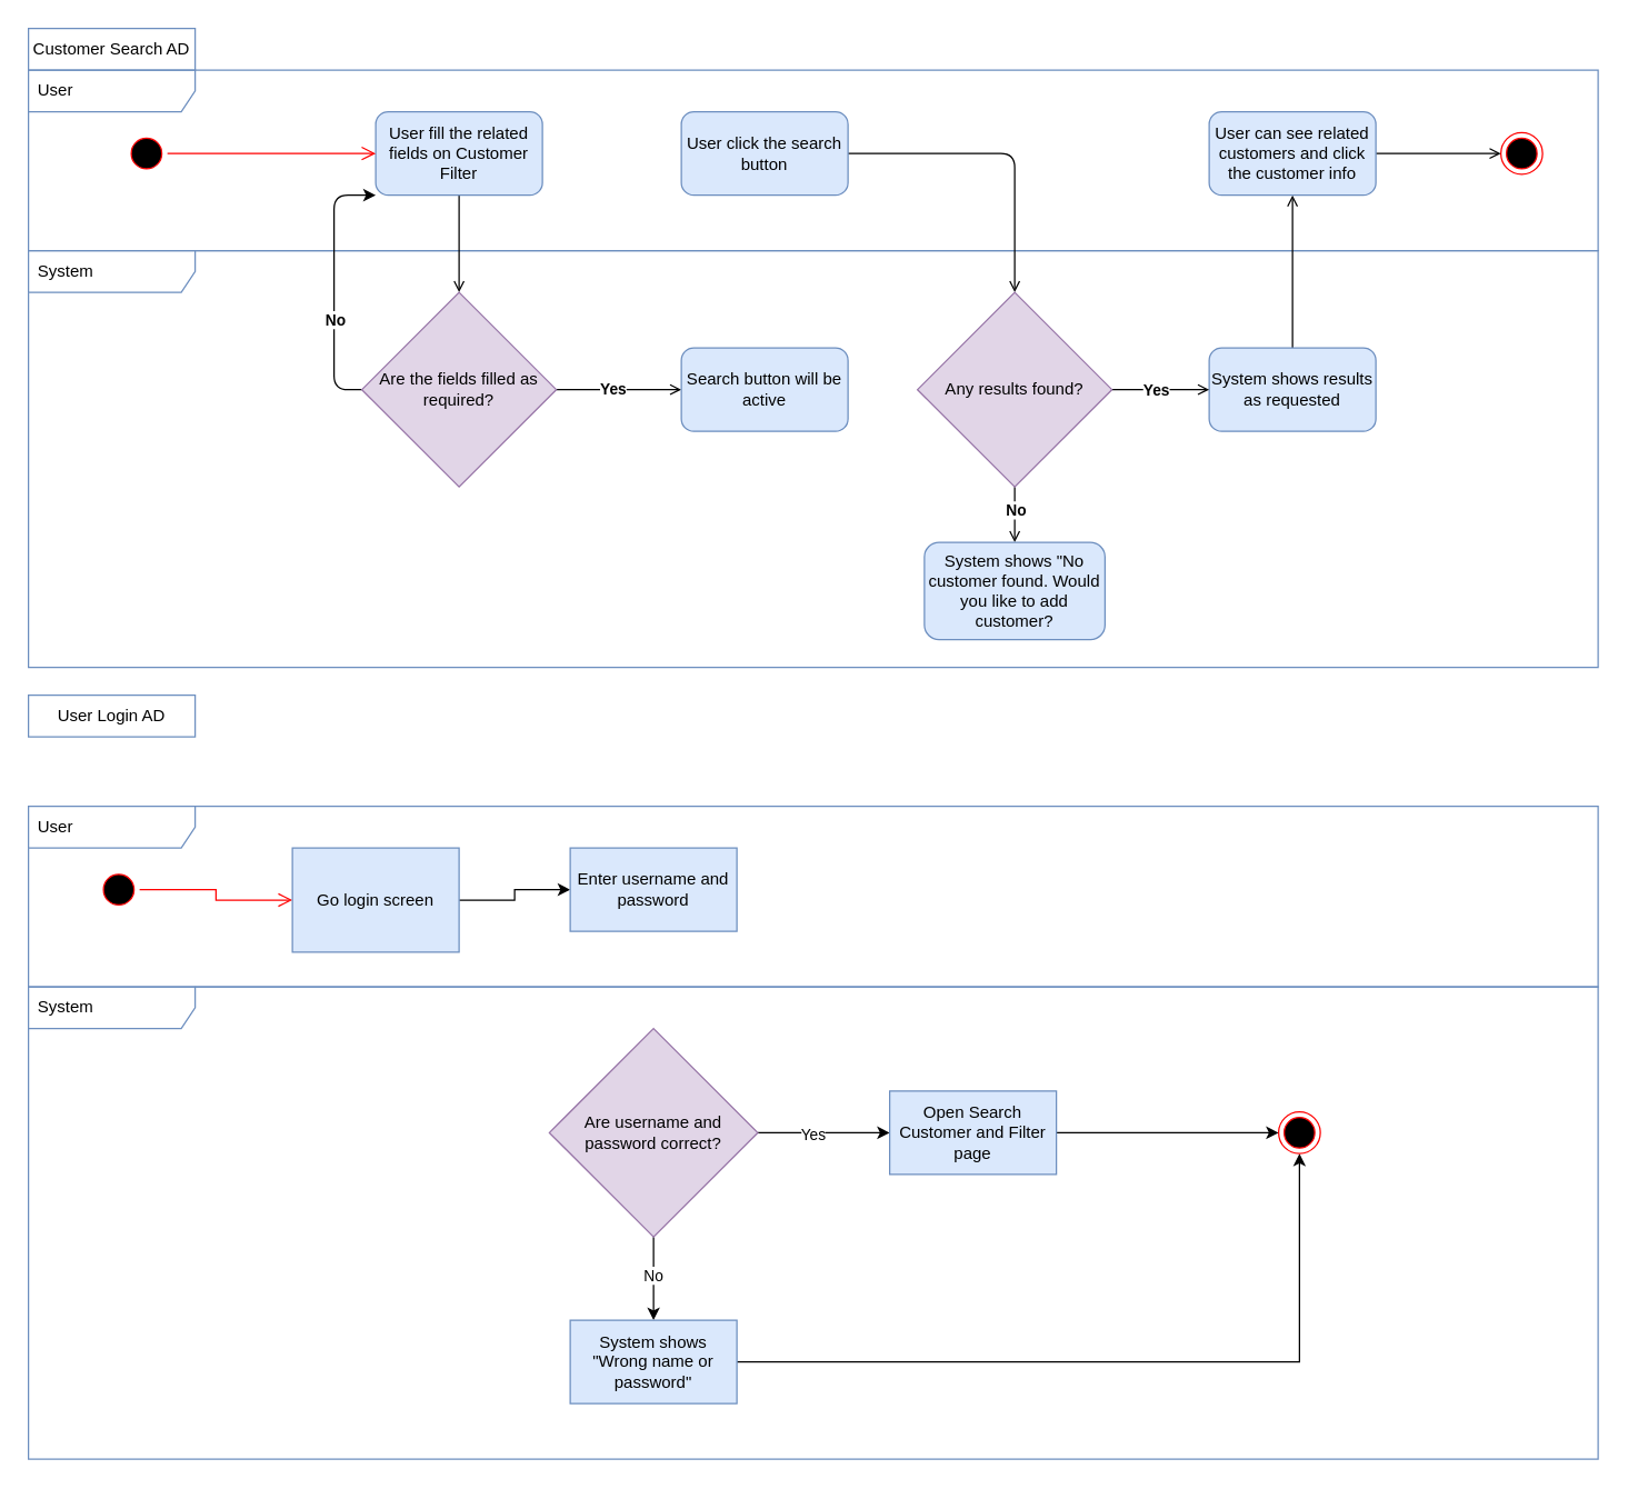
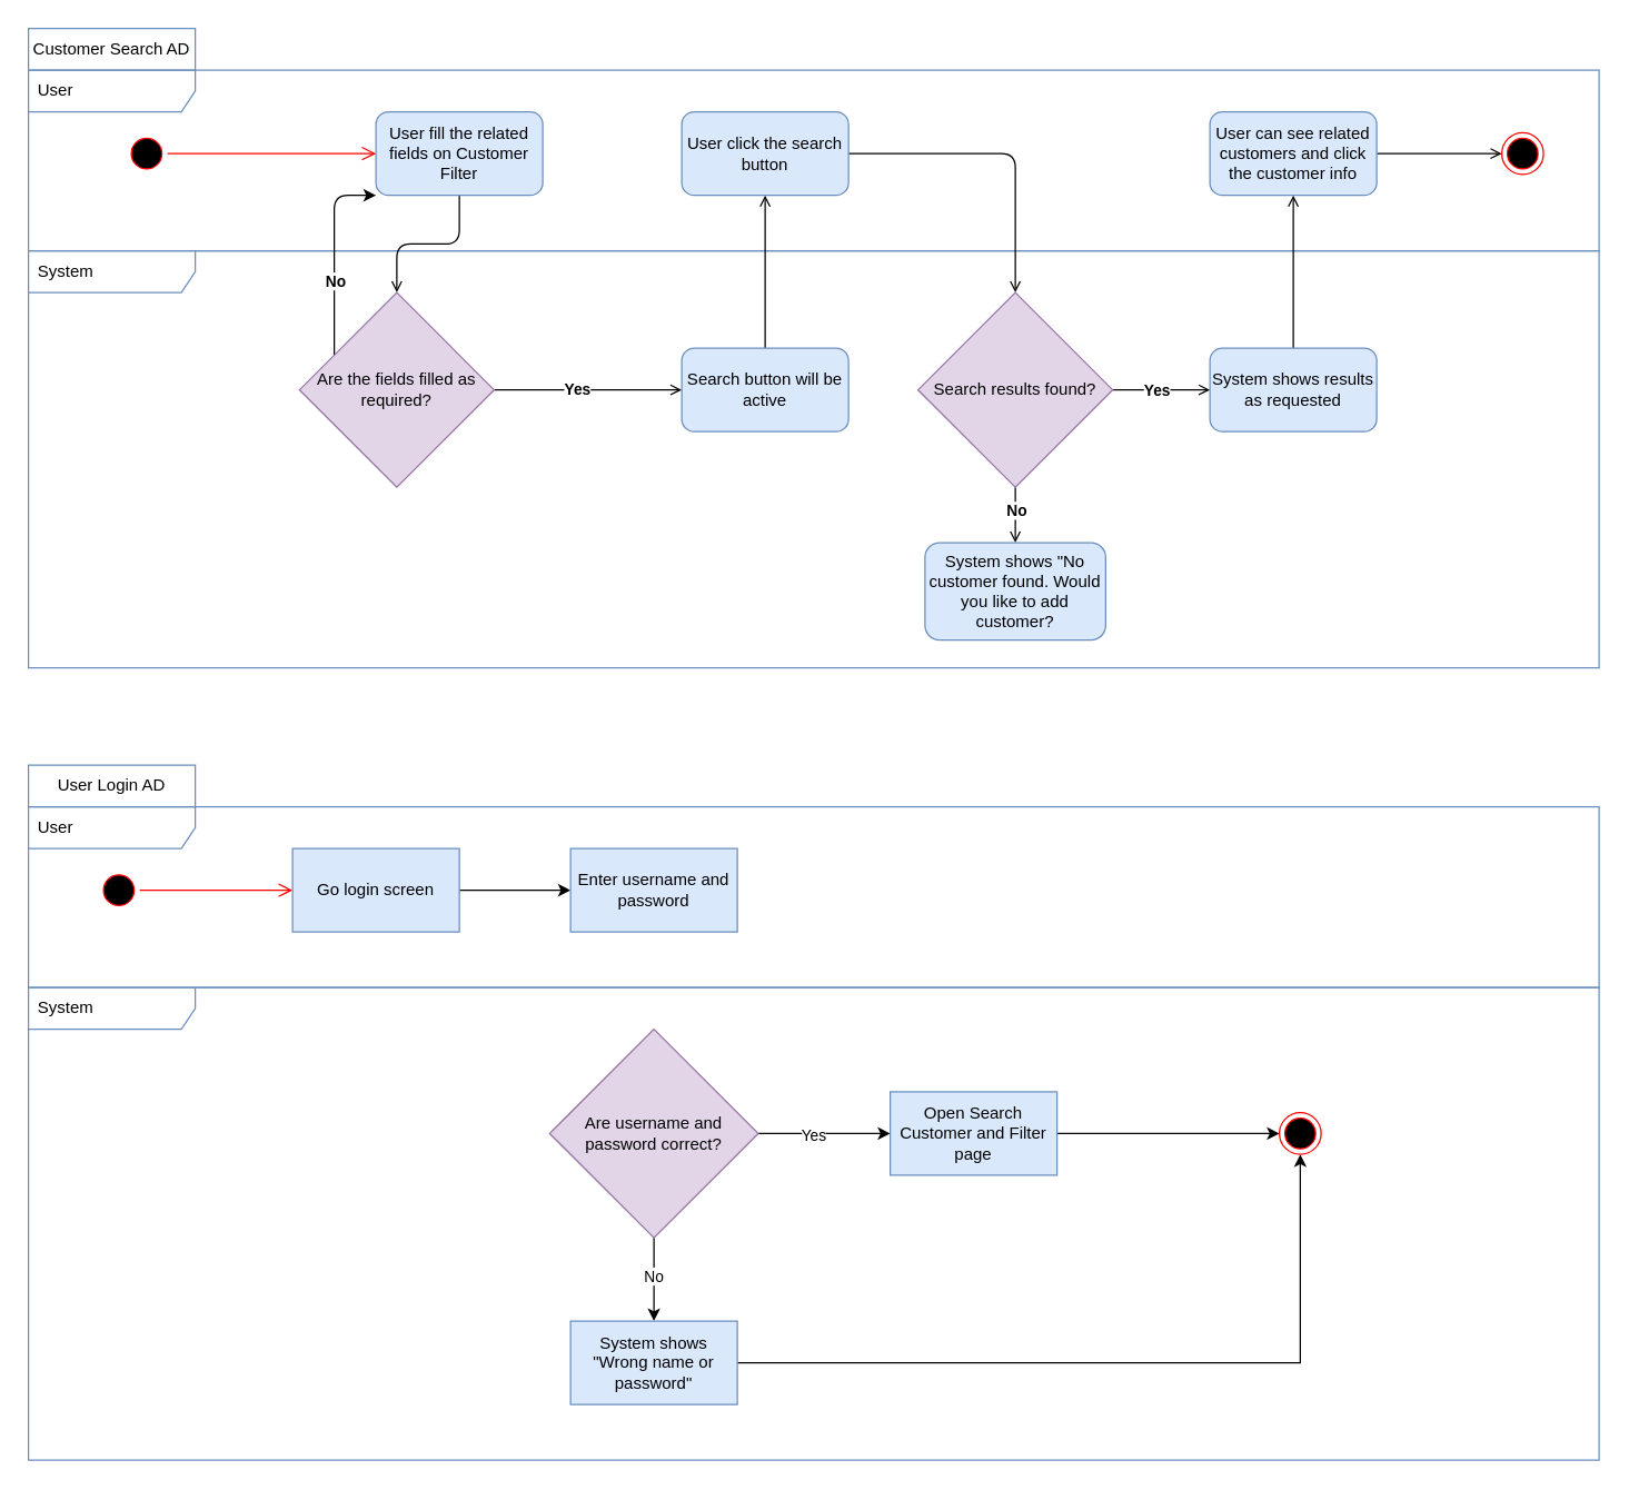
+ <mxCell id="11" value="" style="edgeStyle=orthogonalEdgeStyle;rounded=1;orthogonalLoop=1;jettySize=auto;html=1;endArrow=open;endFill=0;" edge="1" parent="1" source="12" target="14"><mxGeometry relative="1" as="geometry" /></mxCell>
- <mxCell id="10" value="Are the fields filled as required?" style="rhombus;whiteSpace=wrap;html=1;fillColor=#e1d5e7;rounded=0;fillStyle=auto;strokeColor=#9673a6;" vertex="1" parent="1"><mxGeometry x="260" y="210" width="140" height="140" as="geometry" /></mxCell>
+ <mxCell id="10" value="Are the fields filled as required?" style="rhombus;whiteSpace=wrap;html=1;fillColor=#e1d5e7;rounded=0;fillStyle=auto;strokeColor=#9673a6;" vertex="1" parent="1"><mxGeometry x="215" y="210" width="140" height="140" as="geometry" /></mxCell>
- <mxCell id="23" value="Any results found?" style="rhombus;whiteSpace=wrap;html=1;fillColor=#e1d5e7;rounded=0;fillStyle=auto;strokeColor=#9673a6;" vertex="1" parent="1"><mxGeometry x="660" y="210" width="140" height="140" as="geometry" /></mxCell>
+ <mxCell id="23" value="Search results found?" style="rhombus;whiteSpace=wrap;html=1;fillColor=#e1d5e7;rounded=0;fillStyle=auto;strokeColor=#9673a6;" vertex="1" parent="1"><mxGeometry x="660" y="210" width="140" height="140" as="geometry" /></mxCell>
- <mxCell id="46" value="User Login AD" style="rounded=0;whiteSpace=wrap;html=1;fillColor=none;strokeColor=#6c8ebf;" vertex="1" parent="1"><mxGeometry x="20" y="500" width="120" height="30" as="geometry" /></mxCell>
+ <mxCell id="46" value="User Login AD" style="rounded=0;whiteSpace=wrap;html=1;fillColor=none;strokeColor=#6c8ebf;" vertex="1" parent="1"><mxGeometry x="20" y="550" width="120" height="30" as="geometry" /></mxCell>
- <mxCell id="34" value="Go login screen" style="whiteSpace=wrap;html=1;fillColor=#dae8fc;strokeColor=#6c8ebf;" vertex="1" parent="1"><mxGeometry x="210" y="610" width="120" height="75" as="geometry" /></mxCell>
+ <mxCell id="34" value="Go login screen" style="whiteSpace=wrap;html=1;fillColor=#dae8fc;strokeColor=#6c8ebf;" vertex="1" parent="1"><mxGeometry x="210" y="610" width="120" height="60" as="geometry" /></mxCell>
